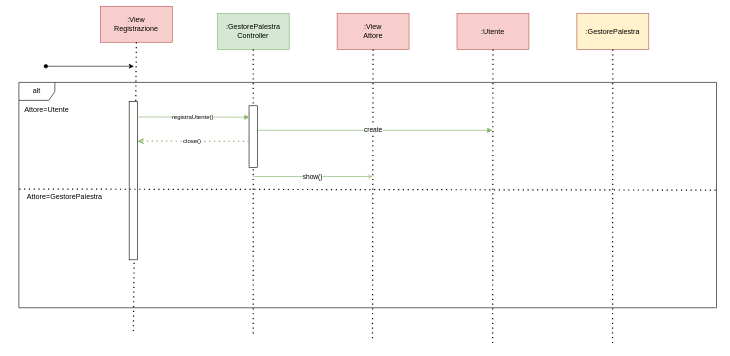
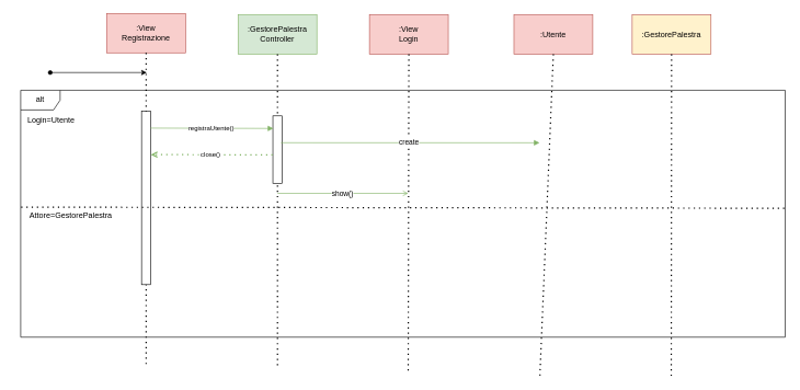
- <mxCell id="2" value="&lt;div&gt;:View&lt;/div&gt;&lt;div&gt;Registrazione&lt;br&gt;&lt;/div&gt;" style="rounded=0;whiteSpace=wrap;html=1;fillColor=#f8cecc;strokeColor=#b85450;" parent="1" vertex="1"><mxGeometry x="166" y="10" width="120" height="60" as="geometry" /></mxCell>
+ <mxCell id="2" value="&lt;div&gt;:View&lt;/div&gt;&lt;div&gt;Registrazione&lt;br&gt;&lt;/div&gt;" style="rounded=0;whiteSpace=wrap;html=1;fillColor=#f8cecc;strokeColor=#b85450;" parent="1" vertex="1"><mxGeometry x="161" y="20" width="120" height="60" as="geometry" /></mxCell>
- <mxCell id="4" value="&lt;div&gt;:View&lt;/div&gt;&lt;div&gt;Attore&lt;br&gt;&lt;/div&gt;" style="rounded=0;whiteSpace=wrap;html=1;fillColor=#f8cecc;strokeColor=#b85450;" parent="1" vertex="1"><mxGeometry x="561" y="22" width="120" height="60" as="geometry" /></mxCell>
+ <mxCell id="4" value="&lt;div&gt;:View&lt;/div&gt;&lt;div&gt;Login&lt;br&gt;&lt;/div&gt;" style="rounded=0;whiteSpace=wrap;html=1;fillColor=#f8cecc;strokeColor=#b85450;" parent="1" vertex="1"><mxGeometry x="561" y="22" width="120" height="60" as="geometry" /></mxCell>
- <mxCell id="19" value=":Utente" style="rounded=0;whiteSpace=wrap;html=1;fillColor=#f8cecc;strokeColor=#b85450;" vertex="1" parent="1"><mxGeometry x="761" y="22" width="120" height="60" as="geometry" /></mxCell>
+ <mxCell id="19" value=":Utente" style="rounded=0;whiteSpace=wrap;html=1;fillColor=#f8cecc;strokeColor=#b85450;" vertex="1" parent="1"><mxGeometry x="781" y="22" width="120" height="60" as="geometry" /></mxCell>
- <mxCell id="10" value="Attore=Utente" style="text;html=1;align=center;verticalAlign=middle;resizable=0;points=[];autosize=1;strokeColor=none;fillColor=none;" parent="1" vertex="1"><mxGeometry x="20" y="168.5" width="112" height="29" as="geometry" /></mxCell>
+ <mxCell id="10" value="Login=Utente" style="text;html=1;align=center;verticalAlign=middle;resizable=0;points=[];autosize=1;strokeColor=none;fillColor=none;" parent="1" vertex="1"><mxGeometry x="20" y="168.5" width="112" height="29" as="geometry" /></mxCell>
